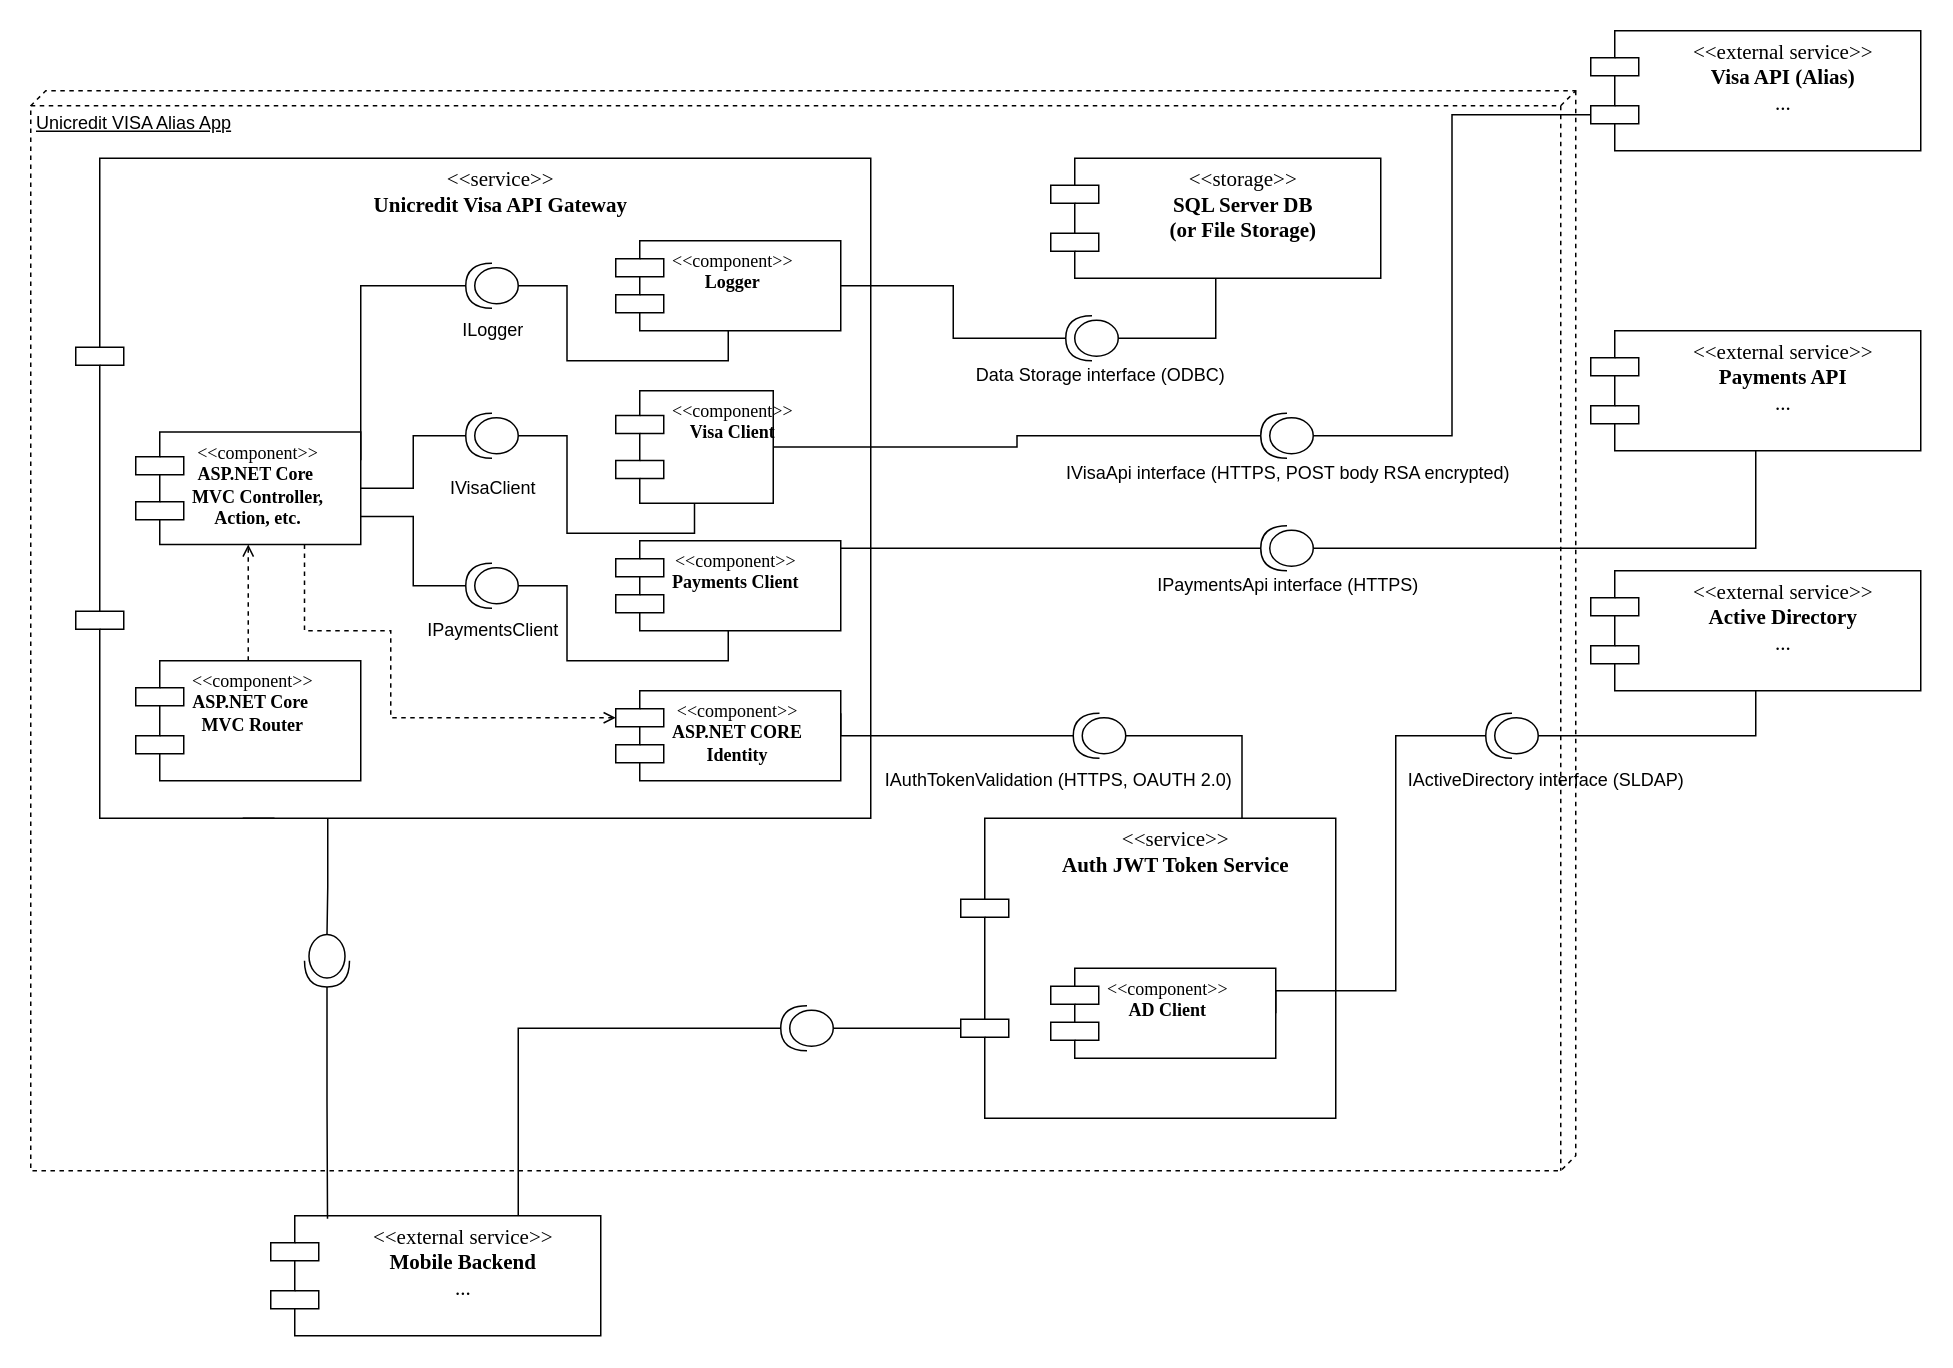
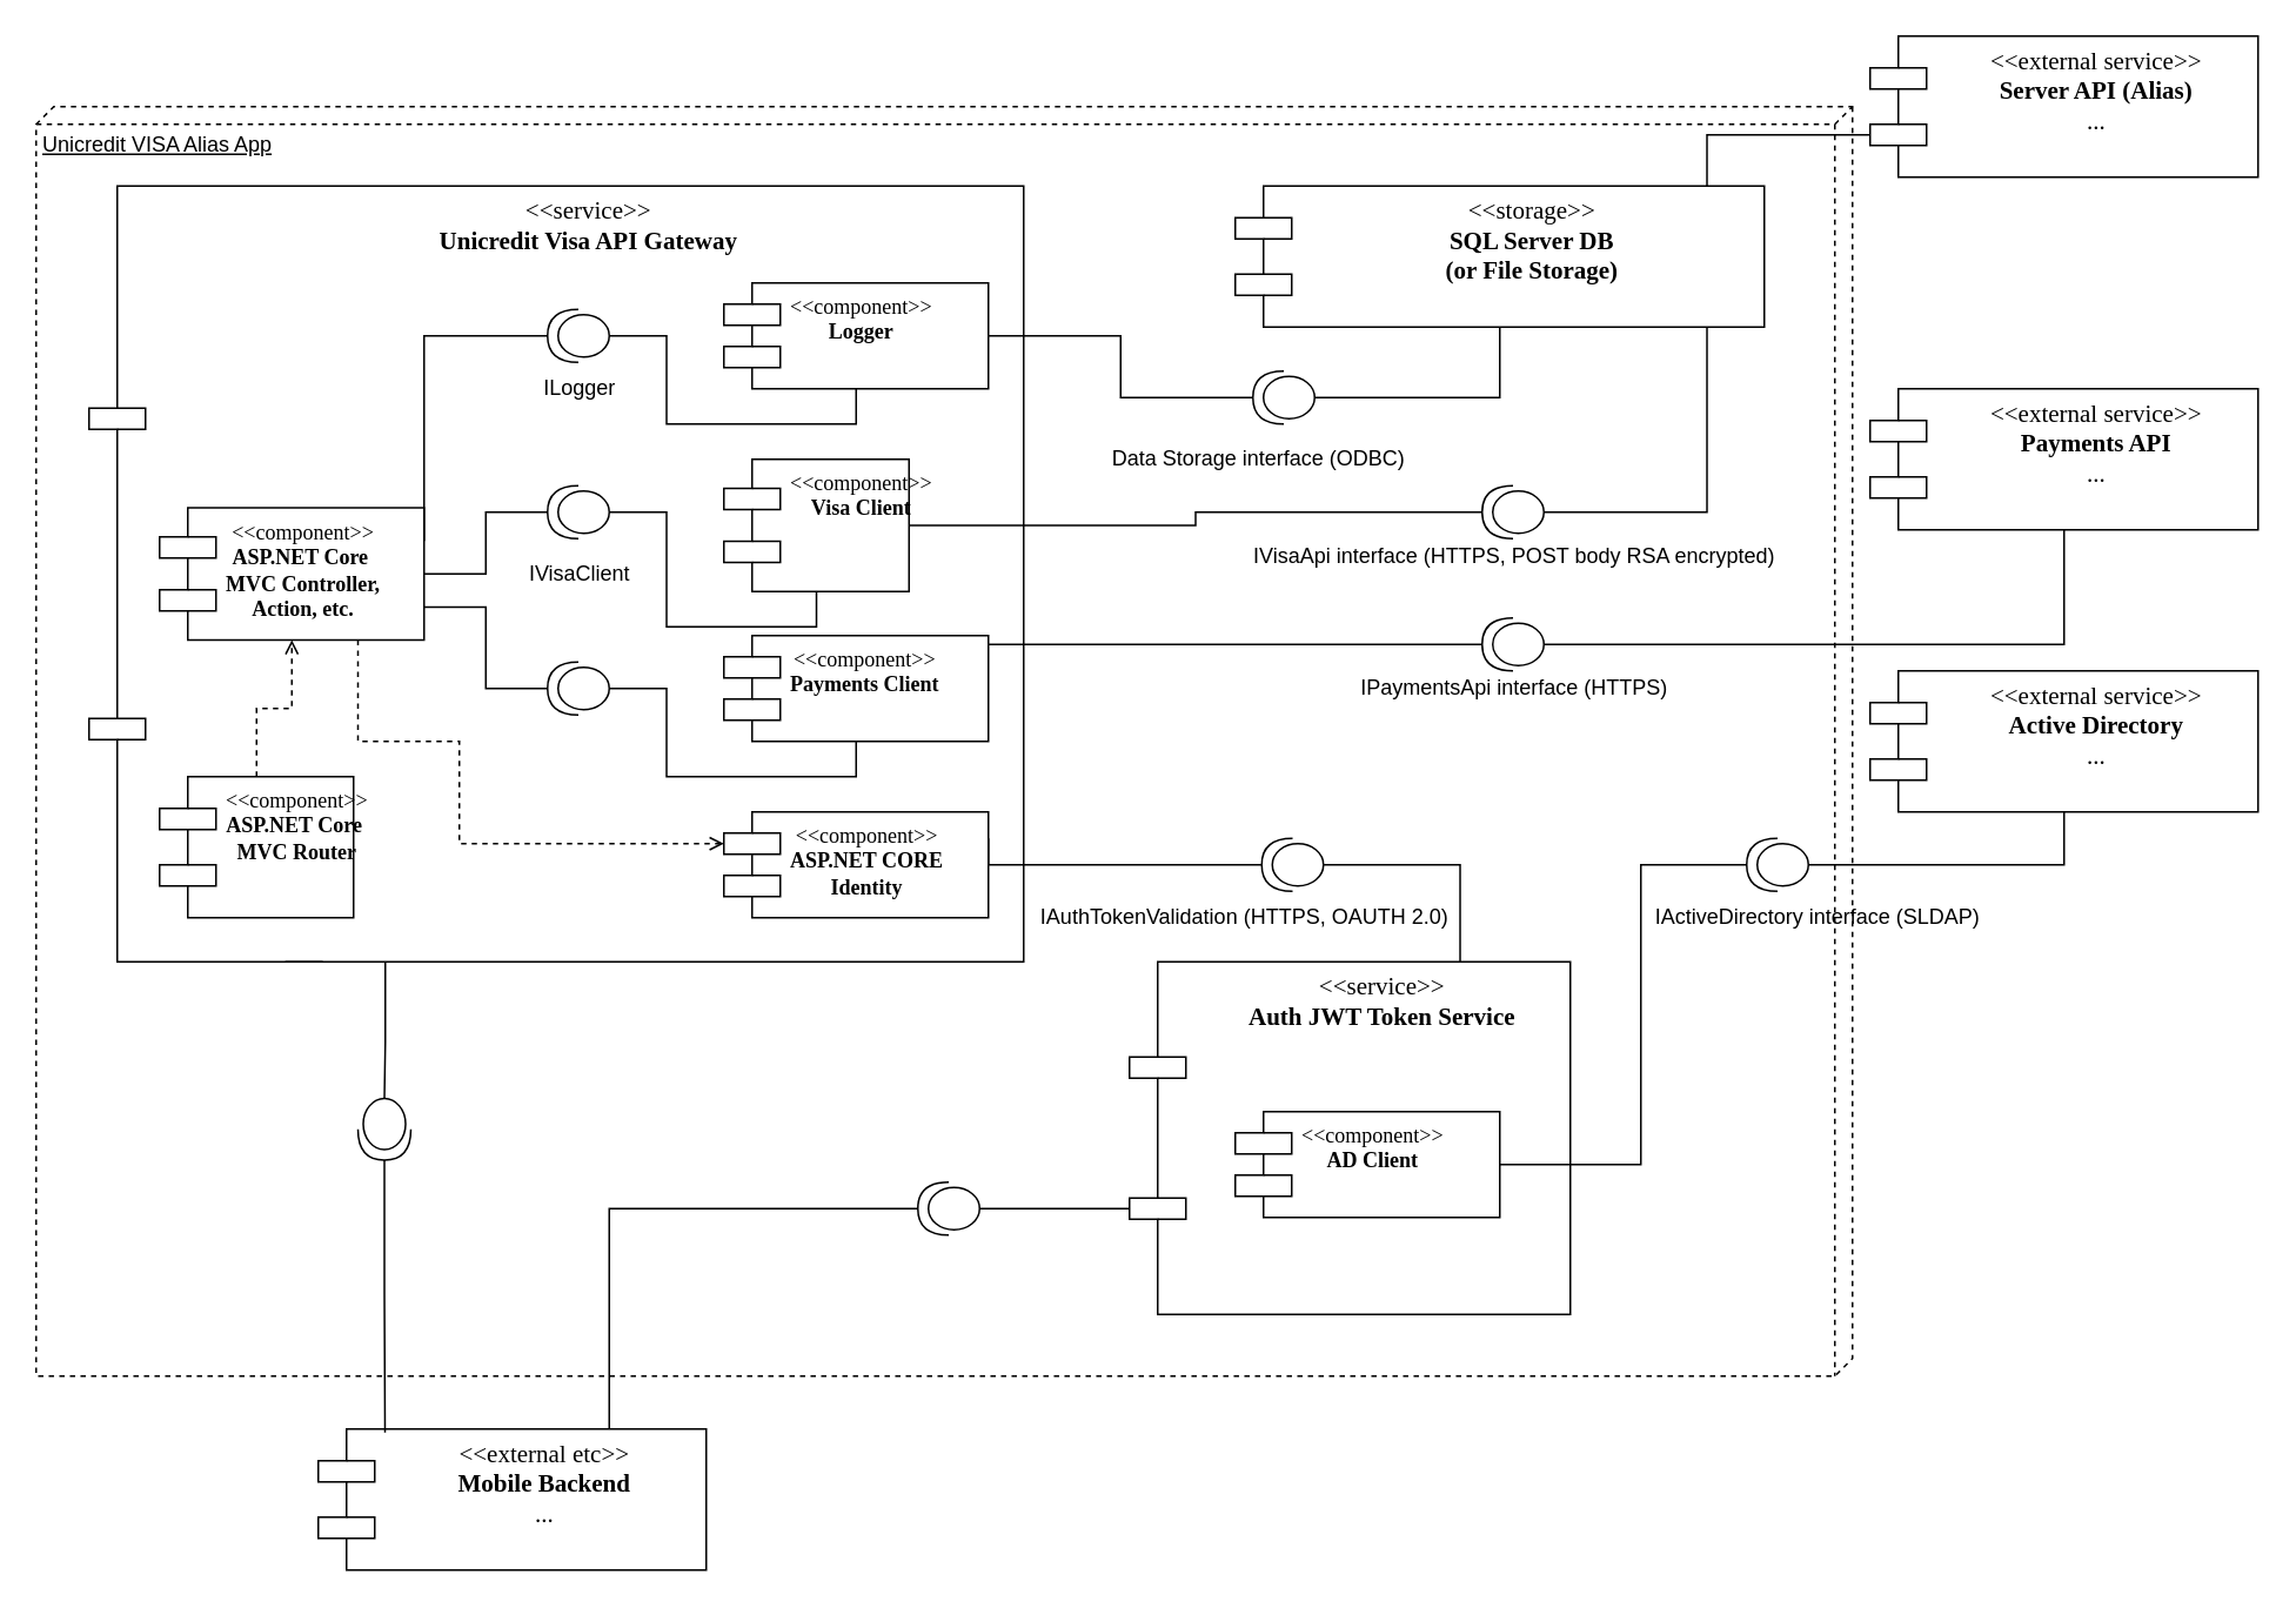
- <mxCell id="6" value="&lt;font style=&quot;font-size: 14px&quot;&gt;&amp;lt;&amp;lt;external service&amp;gt;&amp;gt;&lt;br&gt;&lt;b&gt;Visa API (Alias)&lt;br&gt;&lt;/b&gt;...&lt;br&gt;&lt;/font&gt;" style="shape=component;align=center;spacingLeft=35;rounded=0;shadow=0;comic=0;labelBackgroundColor=none;strokeWidth=1;fontFamily=Verdana;fontSize=12;html=1;verticalAlign=top;" parent="1" vertex="1"><mxGeometry x="1060" y="20" width="220" height="80" as="geometry" /></mxCell>
+ <mxCell id="6" value="&lt;font style=&quot;font-size: 14px&quot;&gt;&amp;lt;&amp;lt;external service&amp;gt;&amp;gt;&lt;br&gt;&lt;b&gt;Server API (Alias)&lt;br&gt;&lt;/b&gt;...&lt;br&gt;&lt;/font&gt;" style="shape=component;align=center;spacingLeft=35;rounded=0;shadow=0;comic=0;labelBackgroundColor=none;strokeWidth=1;fontFamily=Verdana;fontSize=12;html=1;verticalAlign=top;" parent="1" vertex="1"><mxGeometry x="1060" y="20" width="220" height="80" as="geometry" /></mxCell>
- <mxCell id="35" value="&lt;font style=&quot;font-size: 14px&quot;&gt;&amp;lt;&amp;lt;storage&amp;gt;&amp;gt;&lt;br&gt;&lt;b&gt;SQL Server DB&lt;br&gt;(or File Storage)&lt;br&gt;&lt;/b&gt;&lt;br&gt;&lt;/font&gt;" style="shape=component;align=center;spacingLeft=35;rounded=0;shadow=0;comic=0;labelBackgroundColor=none;strokeWidth=1;fontFamily=Verdana;fontSize=12;html=1;verticalAlign=top;" vertex="1" parent="1"><mxGeometry x="700" y="105" width="220" height="80" as="geometry" /></mxCell>
+ <mxCell id="35" value="&lt;font style=&quot;font-size: 14px&quot;&gt;&amp;lt;&amp;lt;storage&amp;gt;&amp;gt;&lt;br&gt;&lt;b&gt;SQL Server DB&lt;br&gt;(or File Storage)&lt;br&gt;&lt;/b&gt;&lt;br&gt;&lt;/font&gt;" style="shape=component;align=center;spacingLeft=35;rounded=0;shadow=0;comic=0;labelBackgroundColor=none;strokeWidth=1;fontFamily=Verdana;fontSize=12;html=1;verticalAlign=top;" vertex="1" parent="1"><mxGeometry x="700" y="105" width="300" height="80" as="geometry" /></mxCell>
- <mxCell id="43" value="Data Storage interface (ODBC)" style="text;html=1;align=center;verticalAlign=middle;resizable=0;points=[];autosize=1;strokeColor=none;fillColor=none;" vertex="1" parent="1"><mxGeometry x="642.5" y="240" width="180" height="20" as="geometry" /></mxCell>
+ <mxCell id="43" value="Data Storage interface (ODBC)" style="text;html=1;align=center;verticalAlign=middle;resizable=0;points=[];autosize=1;strokeColor=none;fillColor=none;" vertex="1" parent="1"><mxGeometry x="622.5" y="250" width="180" height="20" as="geometry" /></mxCell>
- <mxCell id="57" value="IPaymentsClient" style="text;html=1;align=center;verticalAlign=middle;resizable=0;points=[];autosize=1;strokeColor=none;fillColor=none;" vertex="1" parent="1"><mxGeometry x="277.5" y="410" width="100" height="20" as="geometry" /></mxCell>
- <mxCell id="37" value="&lt;div style=&quot;text-align: center&quot;&gt;&lt;span&gt;&amp;lt;&amp;lt;component&amp;gt;&amp;gt;&lt;/span&gt;&lt;/div&gt;&lt;div style=&quot;text-align: center&quot;&gt;&lt;b&gt;ASP.NET Core&amp;nbsp;&lt;/b&gt;&lt;/div&gt;&lt;div style=&quot;text-align: center&quot;&gt;&lt;b&gt;MVC&amp;nbsp;&lt;/b&gt;&lt;b&gt;Router&lt;/b&gt;&lt;/div&gt;" style="shape=component;align=left;spacingLeft=36;rounded=0;shadow=0;comic=0;labelBackgroundColor=none;strokeWidth=1;fontFamily=Verdana;fontSize=12;html=1;verticalAlign=top;" vertex="1" parent="1"><mxGeometry x="90" y="440" width="150" height="80" as="geometry" /></mxCell>
+ <mxCell id="37" value="&lt;div style=&quot;text-align: center&quot;&gt;&lt;span&gt;&amp;lt;&amp;lt;component&amp;gt;&amp;gt;&lt;/span&gt;&lt;/div&gt;&lt;div style=&quot;text-align: center&quot;&gt;&lt;b&gt;ASP.NET Core&amp;nbsp;&lt;/b&gt;&lt;/div&gt;&lt;div style=&quot;text-align: center&quot;&gt;&lt;b&gt;MVC&amp;nbsp;&lt;/b&gt;&lt;b&gt;Router&lt;/b&gt;&lt;/div&gt;" style="shape=component;align=left;spacingLeft=36;rounded=0;shadow=0;comic=0;labelBackgroundColor=none;strokeWidth=1;fontFamily=Verdana;fontSize=12;html=1;verticalAlign=top;" vertex="1" parent="1"><mxGeometry x="90" y="440" width="110" height="80" as="geometry" /></mxCell>
- <mxCell id="16" value="&lt;div style=&quot;text-align: center&quot;&gt;&lt;span&gt;&amp;lt;&amp;lt;component&amp;gt;&amp;gt;&lt;/span&gt;&lt;/div&gt;&lt;div style=&quot;text-align: center&quot;&gt;&lt;b&gt;AD Client&lt;/b&gt;&lt;/div&gt;" style="shape=component;align=left;spacingLeft=36;rounded=0;shadow=0;comic=0;labelBackgroundColor=none;strokeWidth=1;fontFamily=Verdana;fontSize=12;html=1;verticalAlign=top;" parent="1" vertex="1"><mxGeometry x="700" y="645" width="150" height="60" as="geometry" /></mxCell>
+ <mxCell id="16" value="&lt;div style=&quot;text-align: center&quot;&gt;&lt;span&gt;&amp;lt;&amp;lt;component&amp;gt;&amp;gt;&lt;/span&gt;&lt;/div&gt;&lt;div style=&quot;text-align: center&quot;&gt;&lt;b&gt;AD Client&lt;/b&gt;&lt;/div&gt;" style="shape=component;align=left;spacingLeft=36;rounded=0;shadow=0;comic=0;labelBackgroundColor=none;strokeWidth=1;fontFamily=Verdana;fontSize=12;html=1;verticalAlign=top;" parent="1" vertex="1"><mxGeometry x="700" y="630" width="150" height="60" as="geometry" /></mxCell>
- <mxCell id="11" value="&lt;font style=&quot;font-size: 14px&quot;&gt;&amp;lt;&amp;lt;external service&amp;gt;&amp;gt;&lt;br&gt;&lt;b&gt;Mobile Backend&lt;br&gt;&lt;/b&gt;...&lt;br&gt;&lt;/font&gt;" style="shape=component;align=center;spacingLeft=35;rounded=0;shadow=0;comic=0;labelBackgroundColor=none;strokeWidth=1;fontFamily=Verdana;fontSize=12;html=1;verticalAlign=top;" parent="1" vertex="1"><mxGeometry x="180" y="810" width="220" height="80" as="geometry" /></mxCell>
+ <mxCell id="11" value="&lt;font style=&quot;font-size: 14px&quot;&gt;&amp;lt;&amp;lt;external etc&amp;gt;&amp;gt;&lt;br&gt;&lt;b&gt;Mobile Backend&lt;br&gt;&lt;/b&gt;...&lt;br&gt;&lt;/font&gt;" style="shape=component;align=center;spacingLeft=35;rounded=0;shadow=0;comic=0;labelBackgroundColor=none;strokeWidth=1;fontFamily=Verdana;fontSize=12;html=1;verticalAlign=top;" parent="1" vertex="1"><mxGeometry x="180" y="810" width="220" height="80" as="geometry" /></mxCell>
